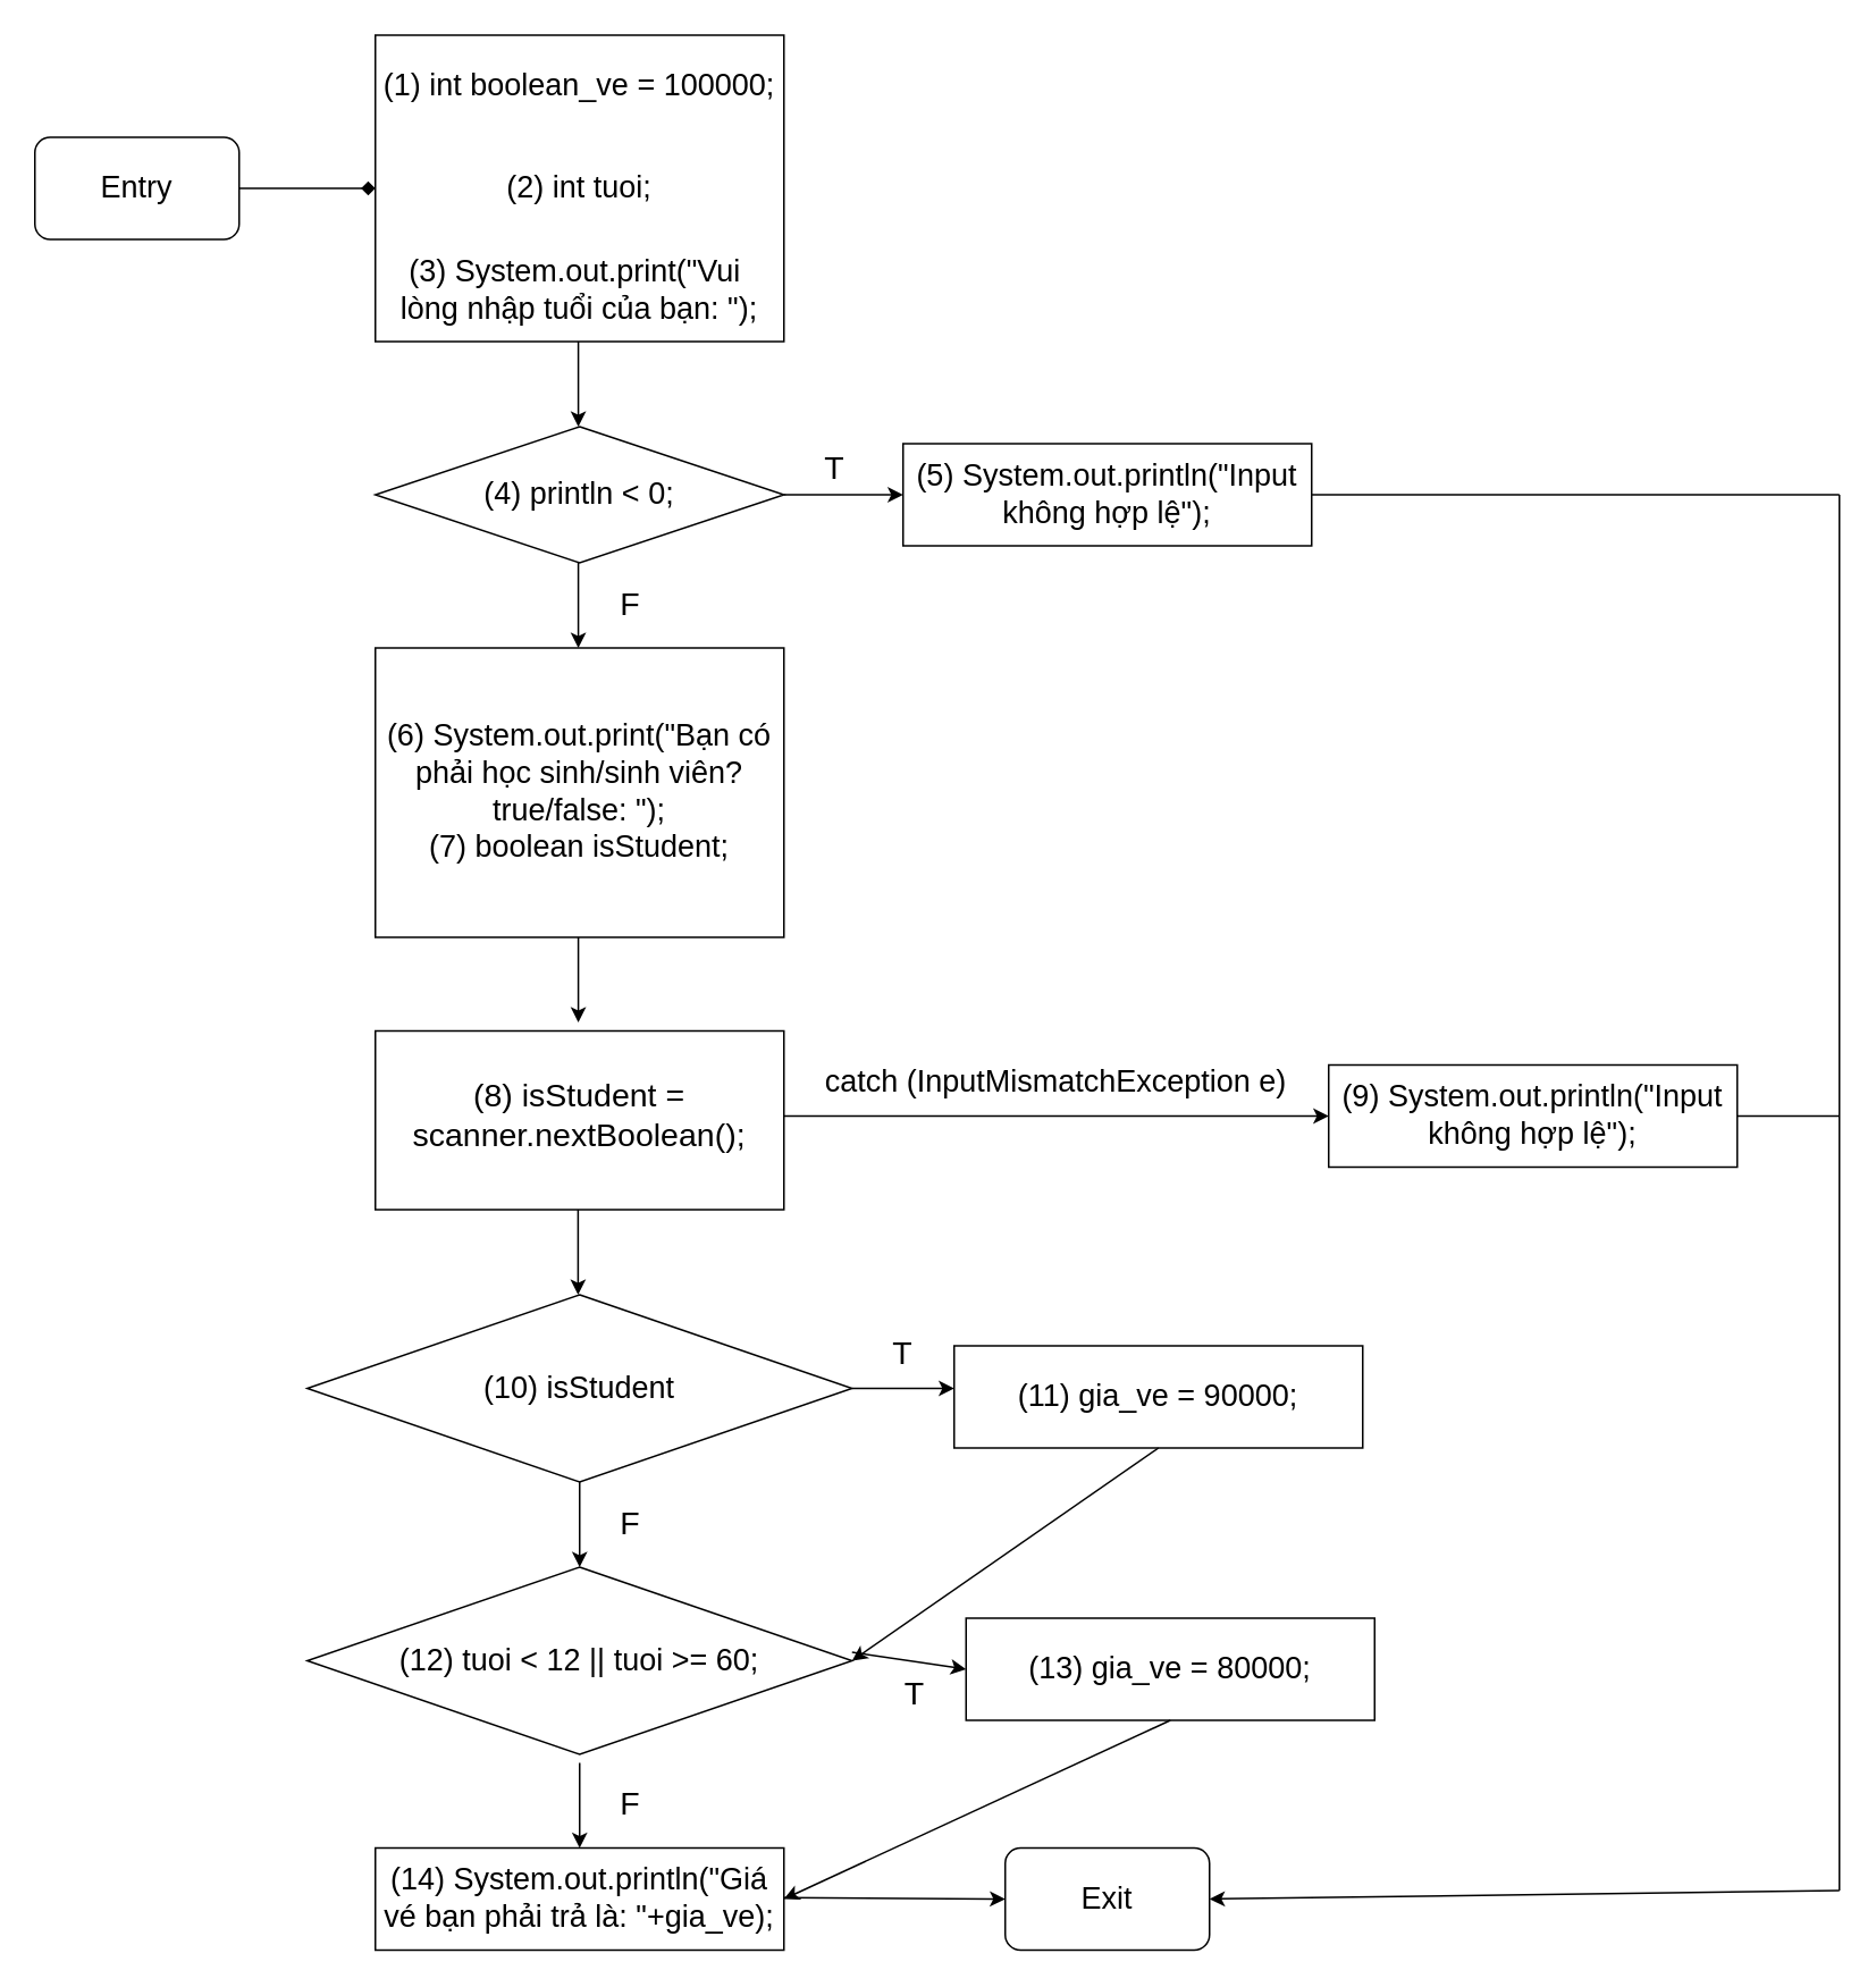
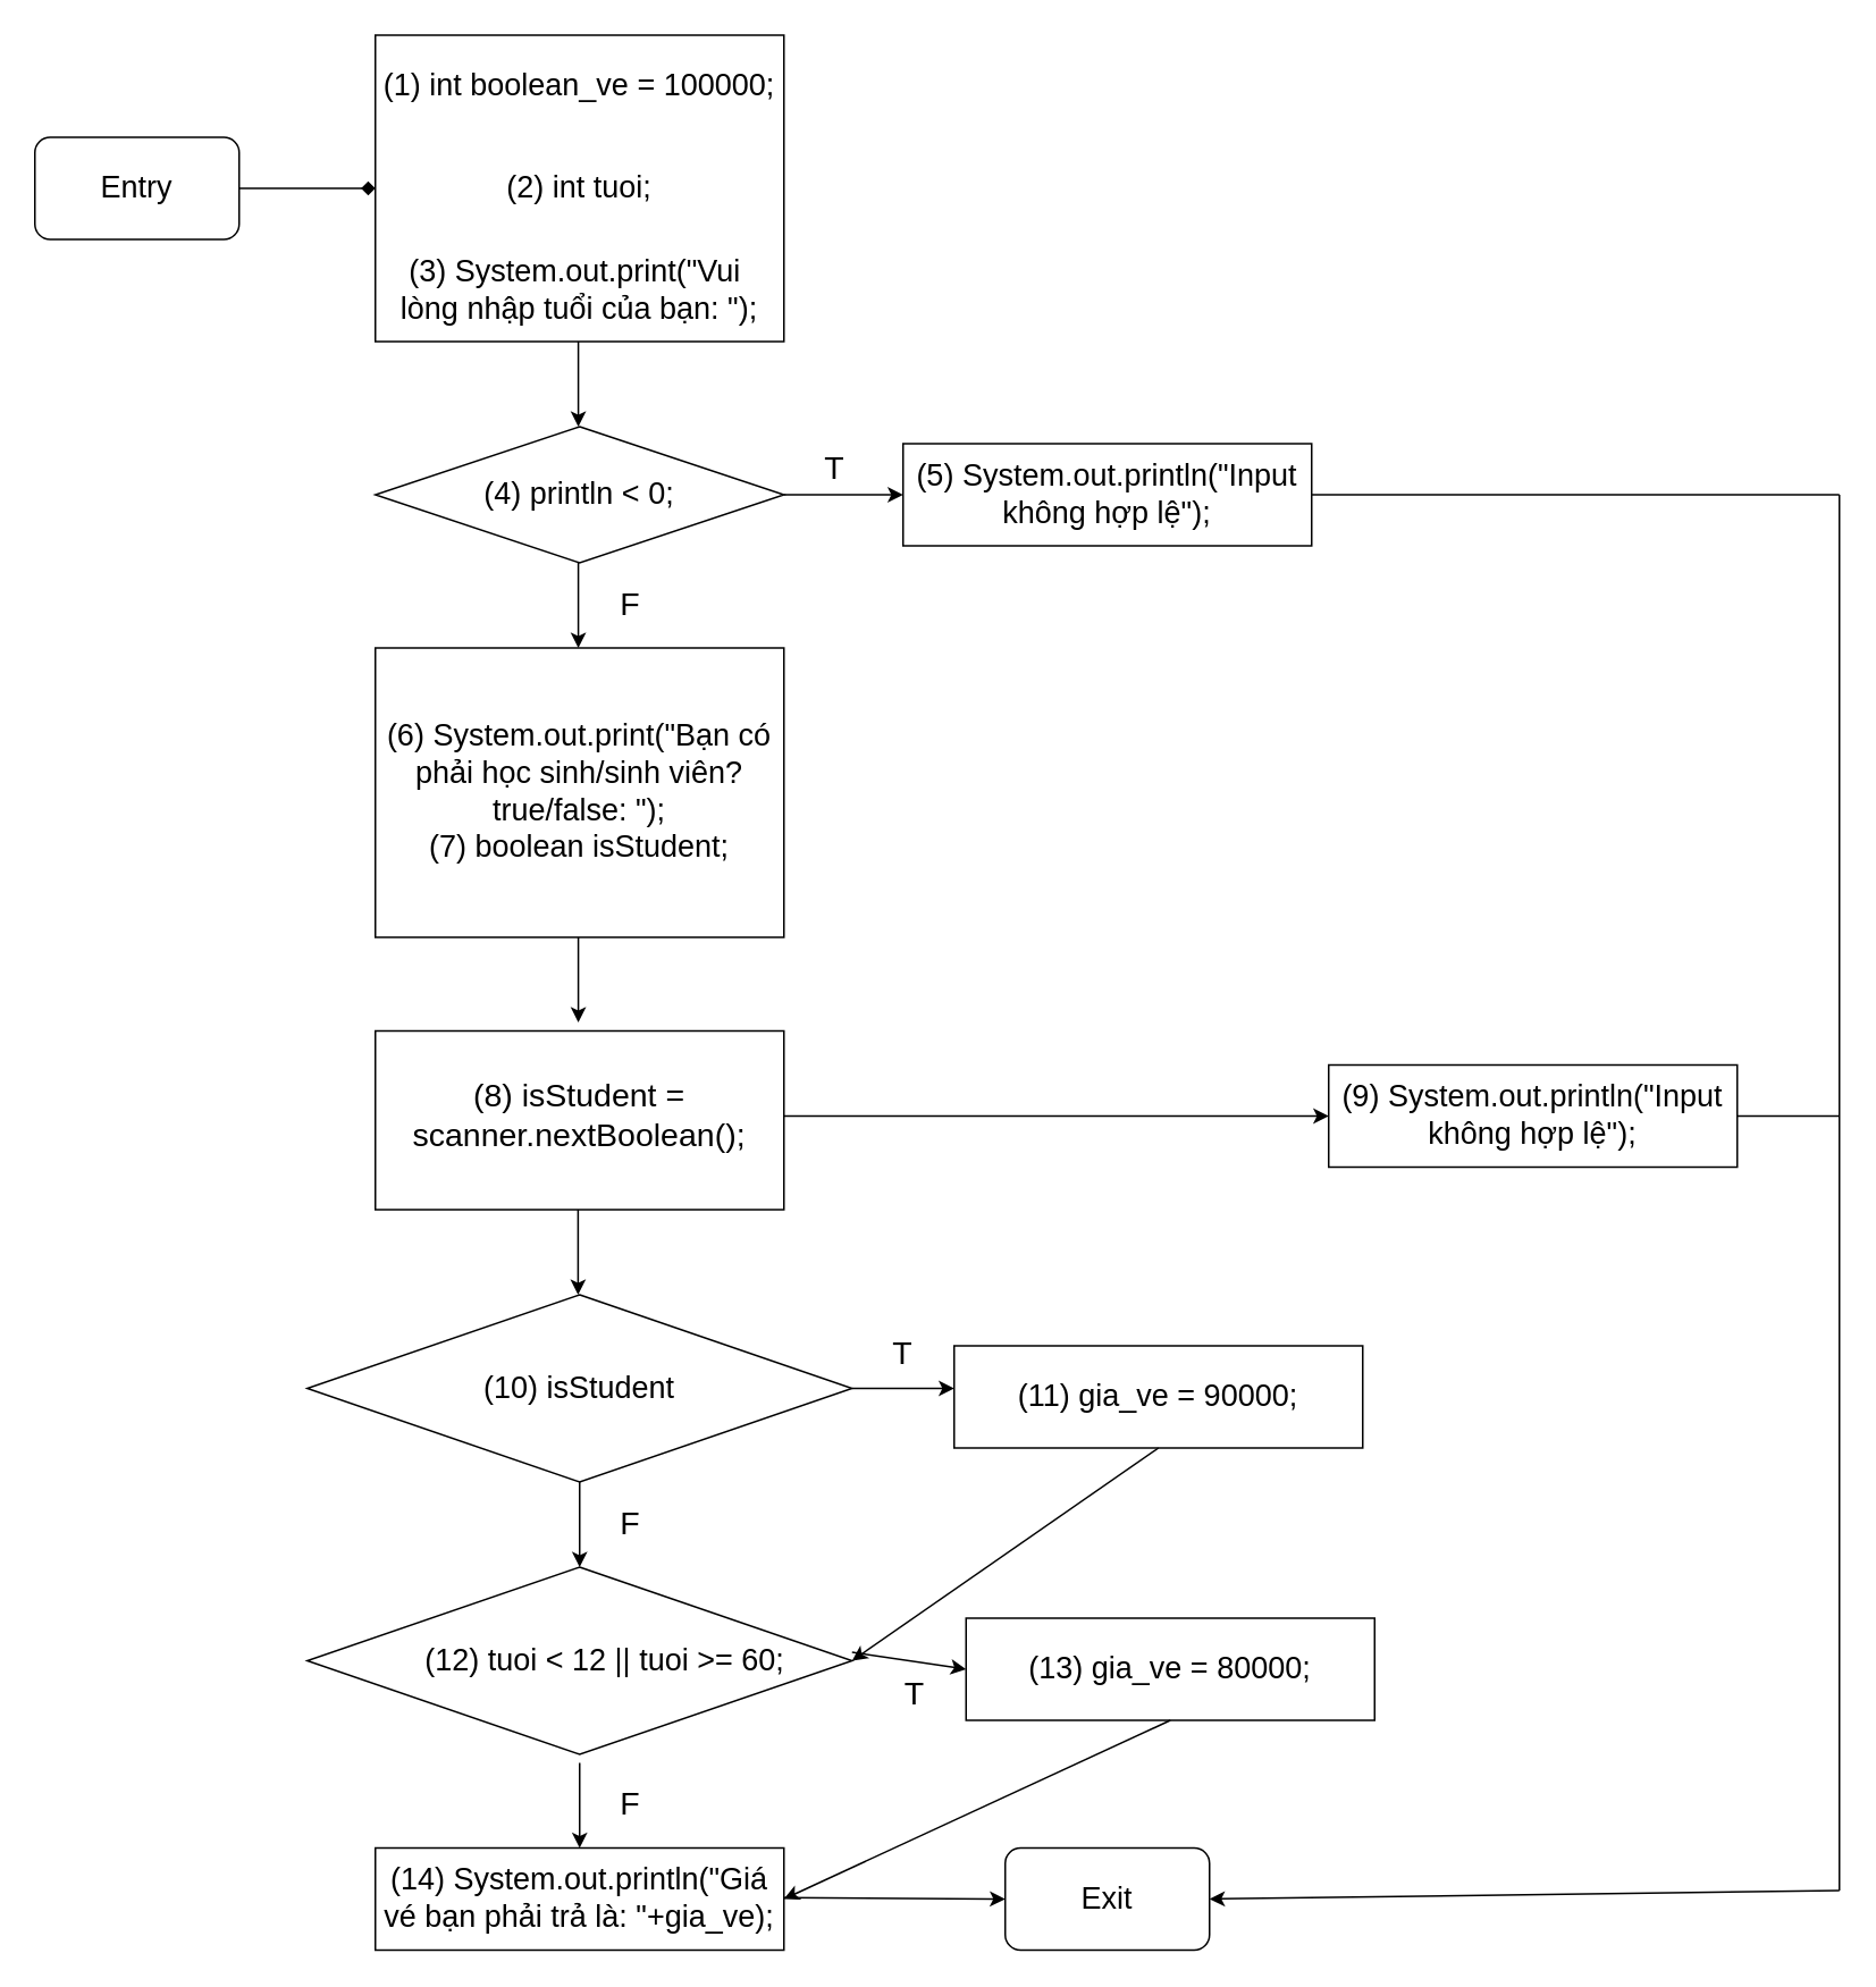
- <mxCell id="24" value="catch (InputMismatchException e)" style="text;html=1;align=center;verticalAlign=middle;whiteSpace=wrap;rounded=0;fontSize=18;" vertex="1" parent="1"><mxGeometry x="480" y="620" width="280" height="30" as="geometry" /></mxCell>
- <mxCell id="36" value="(12) tuoi &amp;lt; 12 || tuoi &amp;gt;= 60;" style="text;strokeColor=none;align=center;fillColor=none;html=1;verticalAlign=middle;whiteSpace=wrap;rounded=0;fontSize=18;fontStyle=0" vertex="1" parent="1"><mxGeometry x="220" y="945" width="240" height="60" as="geometry" /></mxCell>
+ <mxCell id="36" value="(12) tuoi &amp;lt; 12 || tuoi &amp;gt;= 60;" style="text;strokeColor=none;align=center;fillColor=none;html=1;verticalAlign=middle;whiteSpace=wrap;rounded=0;fontSize=18;fontStyle=0" vertex="1" parent="1"><mxGeometry x="235" y="945" width="240" height="60" as="geometry" /></mxCell>
